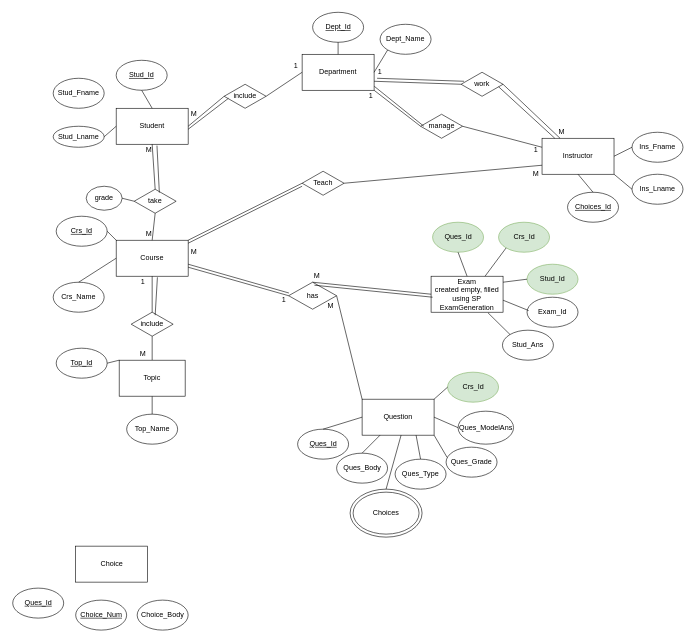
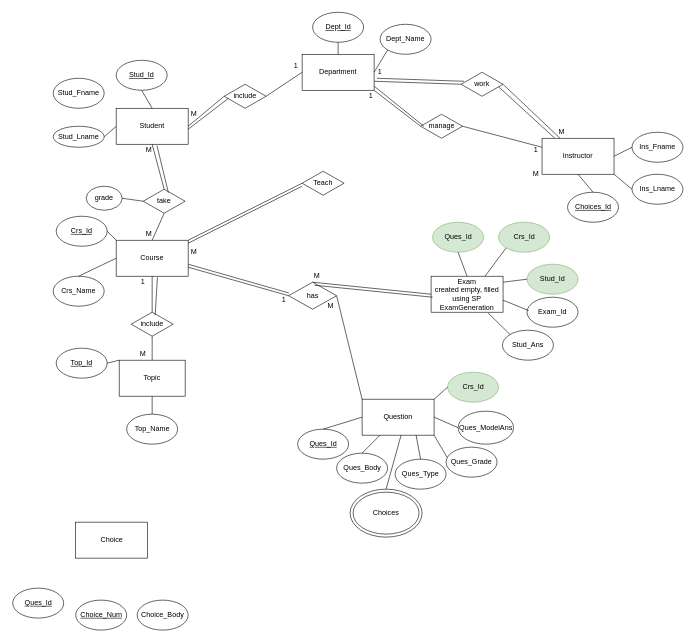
- <mxCell id="46" value="" style="endArrow=none;html=1;rounded=0;exitX=1;exitY=0.5;exitDx=0;exitDy=0;entryX=0;entryY=0.75;entryDx=0;entryDy=0;" parent="1" source="44" target="37" edge="1"><mxGeometry width="50" height="50" relative="1" as="geometry"><mxPoint x="413" y="355" as="sourcePoint" /><mxPoint x="603" y="350" as="targetPoint" /></mxGeometry></mxCell>
- <mxCell id="15" value="take" style="rhombus;whiteSpace=wrap;html=1;" parent="1" vertex="1"><mxGeometry x="223" y="315" width="70" height="40" as="geometry" /></mxCell>
+ <mxCell id="15" value="take" style="rhombus;whiteSpace=wrap;html=1;" parent="1" vertex="1"><mxGeometry x="238" y="315" width="70" height="40" as="geometry" /></mxCell>
- <mxCell id="34" value="Crs_Name" style="ellipse;whiteSpace=wrap;html=1;" parent="1" vertex="1"><mxGeometry x="88" y="470" width="85" height="50" as="geometry" /></mxCell>
+ <mxCell id="34" value="Crs_Name" style="ellipse;whiteSpace=wrap;html=1;" parent="1" vertex="1"><mxGeometry x="88" y="460" width="85" height="50" as="geometry" /></mxCell>
- <mxCell id="61" value="Choice" style="rounded=0;whiteSpace=wrap;html=1;" parent="1" vertex="1"><mxGeometry x="125.5" y="910" width="120" height="60" as="geometry" /></mxCell>
+ <mxCell id="61" value="Choice" style="rounded=0;whiteSpace=wrap;html=1;" parent="1" vertex="1"><mxGeometry x="125.5" y="870" width="120" height="60" as="geometry" /></mxCell>
